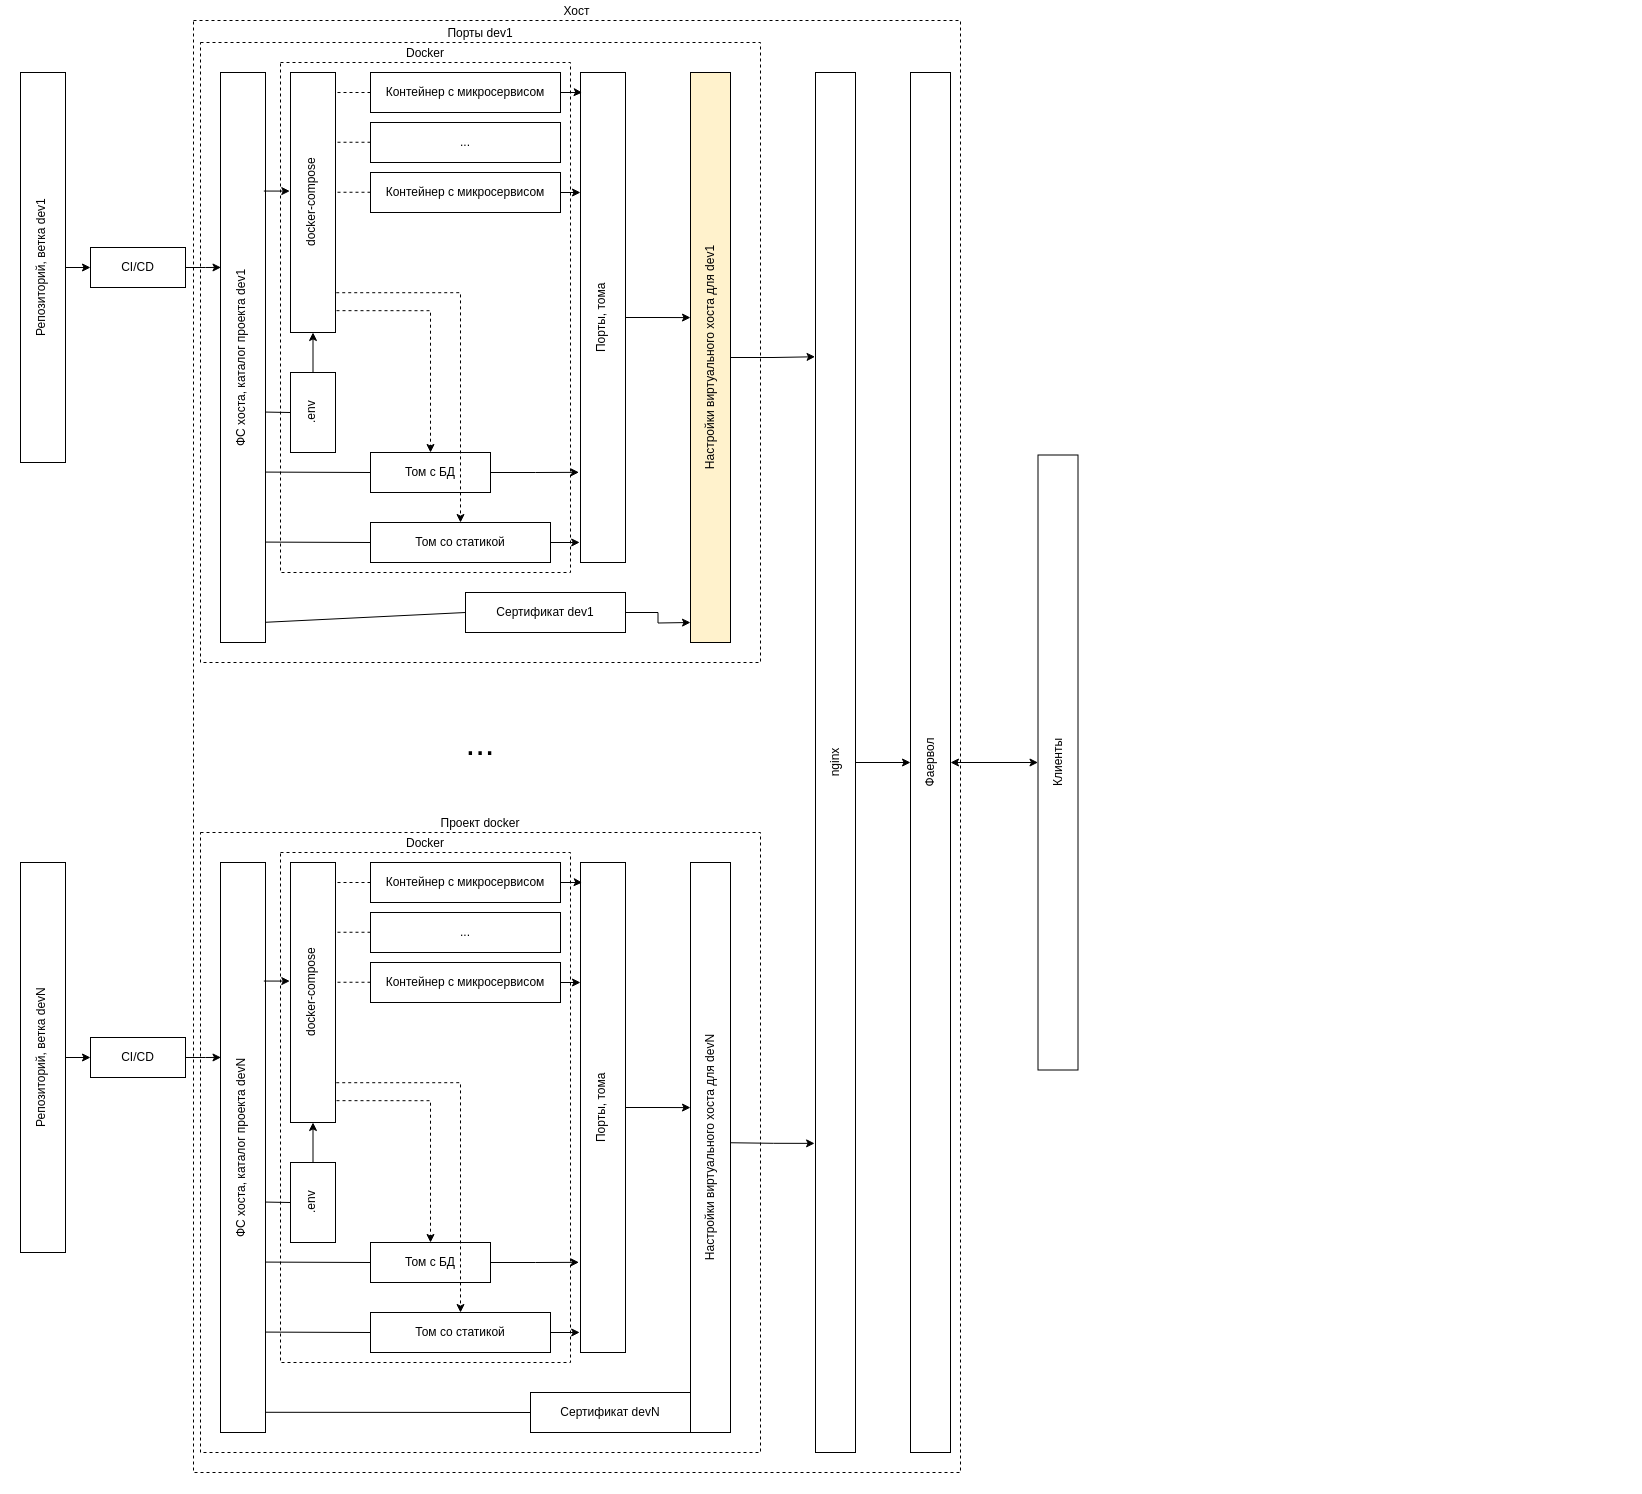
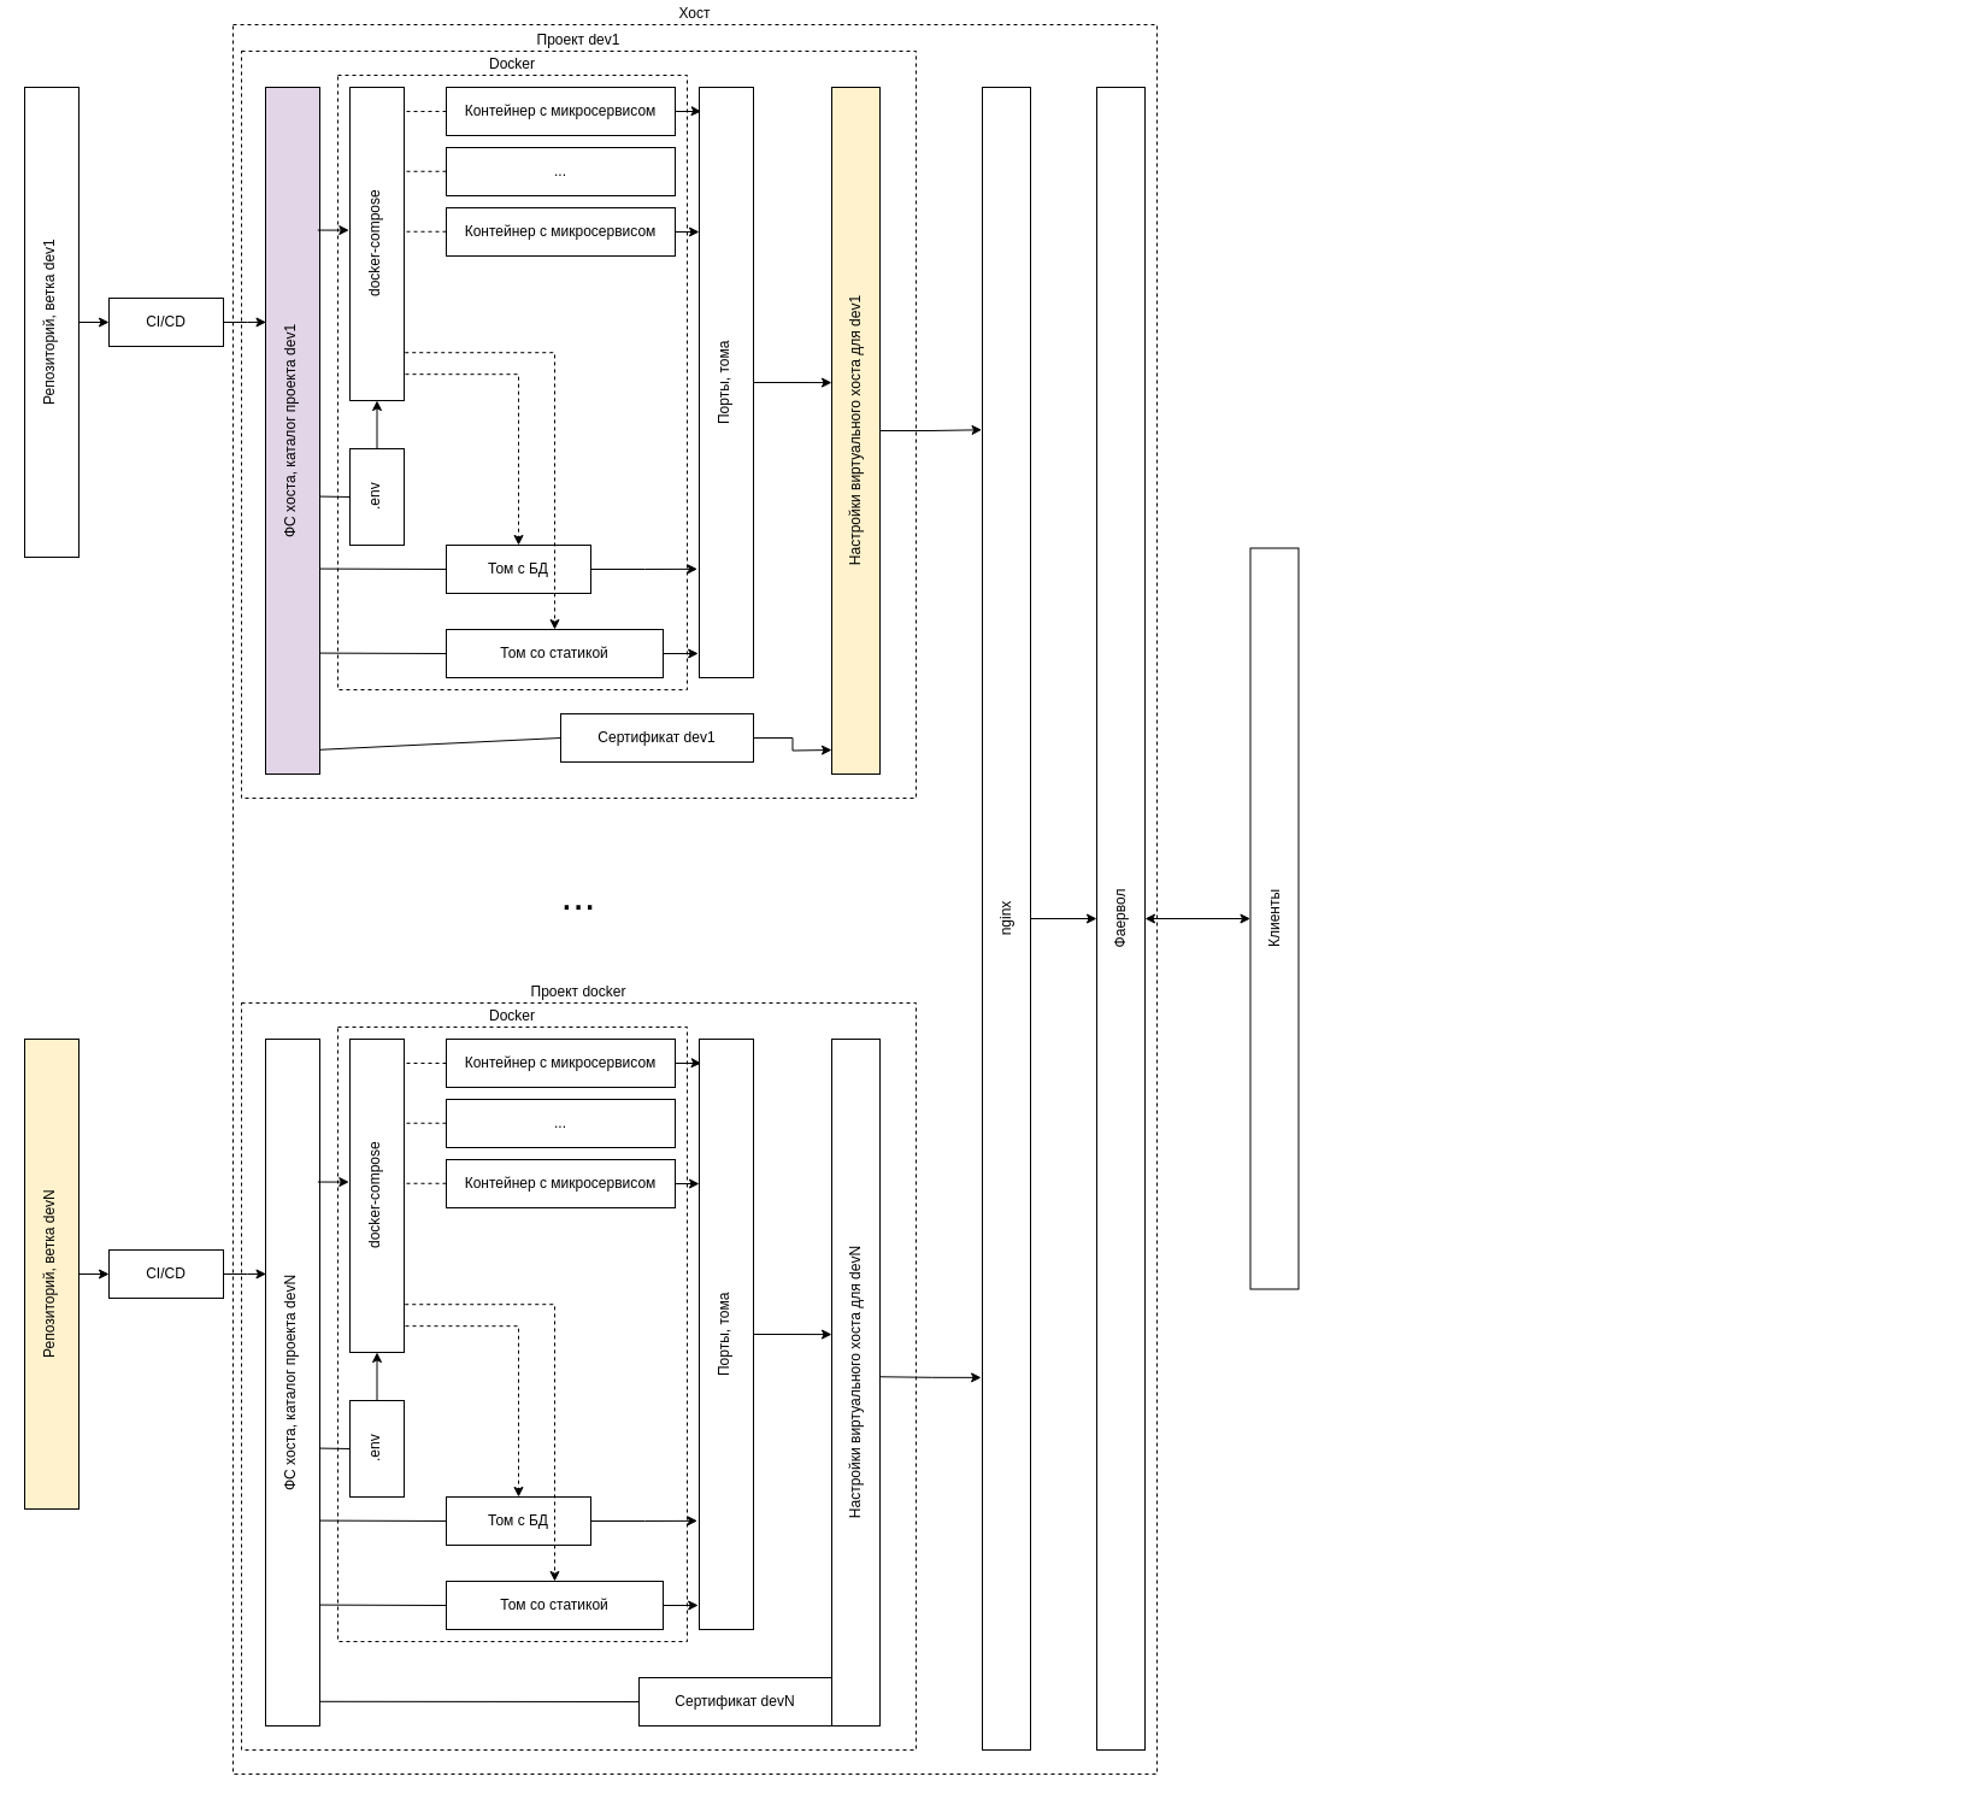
- <mxCell id="14" value="Порты dev1" style="rounded=0;whiteSpace=wrap;html=1;fillColor=none;labelPosition=center;verticalLabelPosition=top;align=center;verticalAlign=bottom;dashed=1;" vertex="1" parent="5"><mxGeometry x="180.0" width="560" height="620" as="geometry" /></mxCell>
+ <mxCell id="14" value="Проект dev1" style="rounded=0;whiteSpace=wrap;html=1;fillColor=none;labelPosition=center;verticalLabelPosition=top;align=center;verticalAlign=bottom;dashed=1;" vertex="1" parent="5"><mxGeometry x="180.0" width="560" height="620" as="geometry" /></mxCell>
- <mxCell id="26" value="ФС хоста, каталог проекта dev1" style="rounded=0;whiteSpace=wrap;html=1;textDirection=vertical-rl;rotation=-180;" vertex="1" parent="5"><mxGeometry x="200.0" y="30" width="45" height="570" as="geometry" /></mxCell>
+ <mxCell id="26" value="ФС хоста, каталог проекта dev1" style="rounded=0;whiteSpace=wrap;html=1;textDirection=vertical-rl;rotation=-180;fillColor=#e1d5e7;" vertex="1" parent="5"><mxGeometry x="200.0" y="30" width="45" height="570" as="geometry" /></mxCell>
- <mxCell id="52" value="Репозиторий, ветка devN" style="rounded=0;whiteSpace=wrap;html=1;textDirection=vertical-rl;rotation=-180;" vertex="1" parent="40"><mxGeometry x="2.842e-14" y="30" width="45" height="390" as="geometry" /></mxCell>
+ <mxCell id="52" value="Репозиторий, ветка devN" style="rounded=0;whiteSpace=wrap;html=1;textDirection=vertical-rl;rotation=-180;fillColor=#fff2cc;" vertex="1" parent="40"><mxGeometry x="2.842e-14" y="30" width="45" height="390" as="geometry" /></mxCell>
